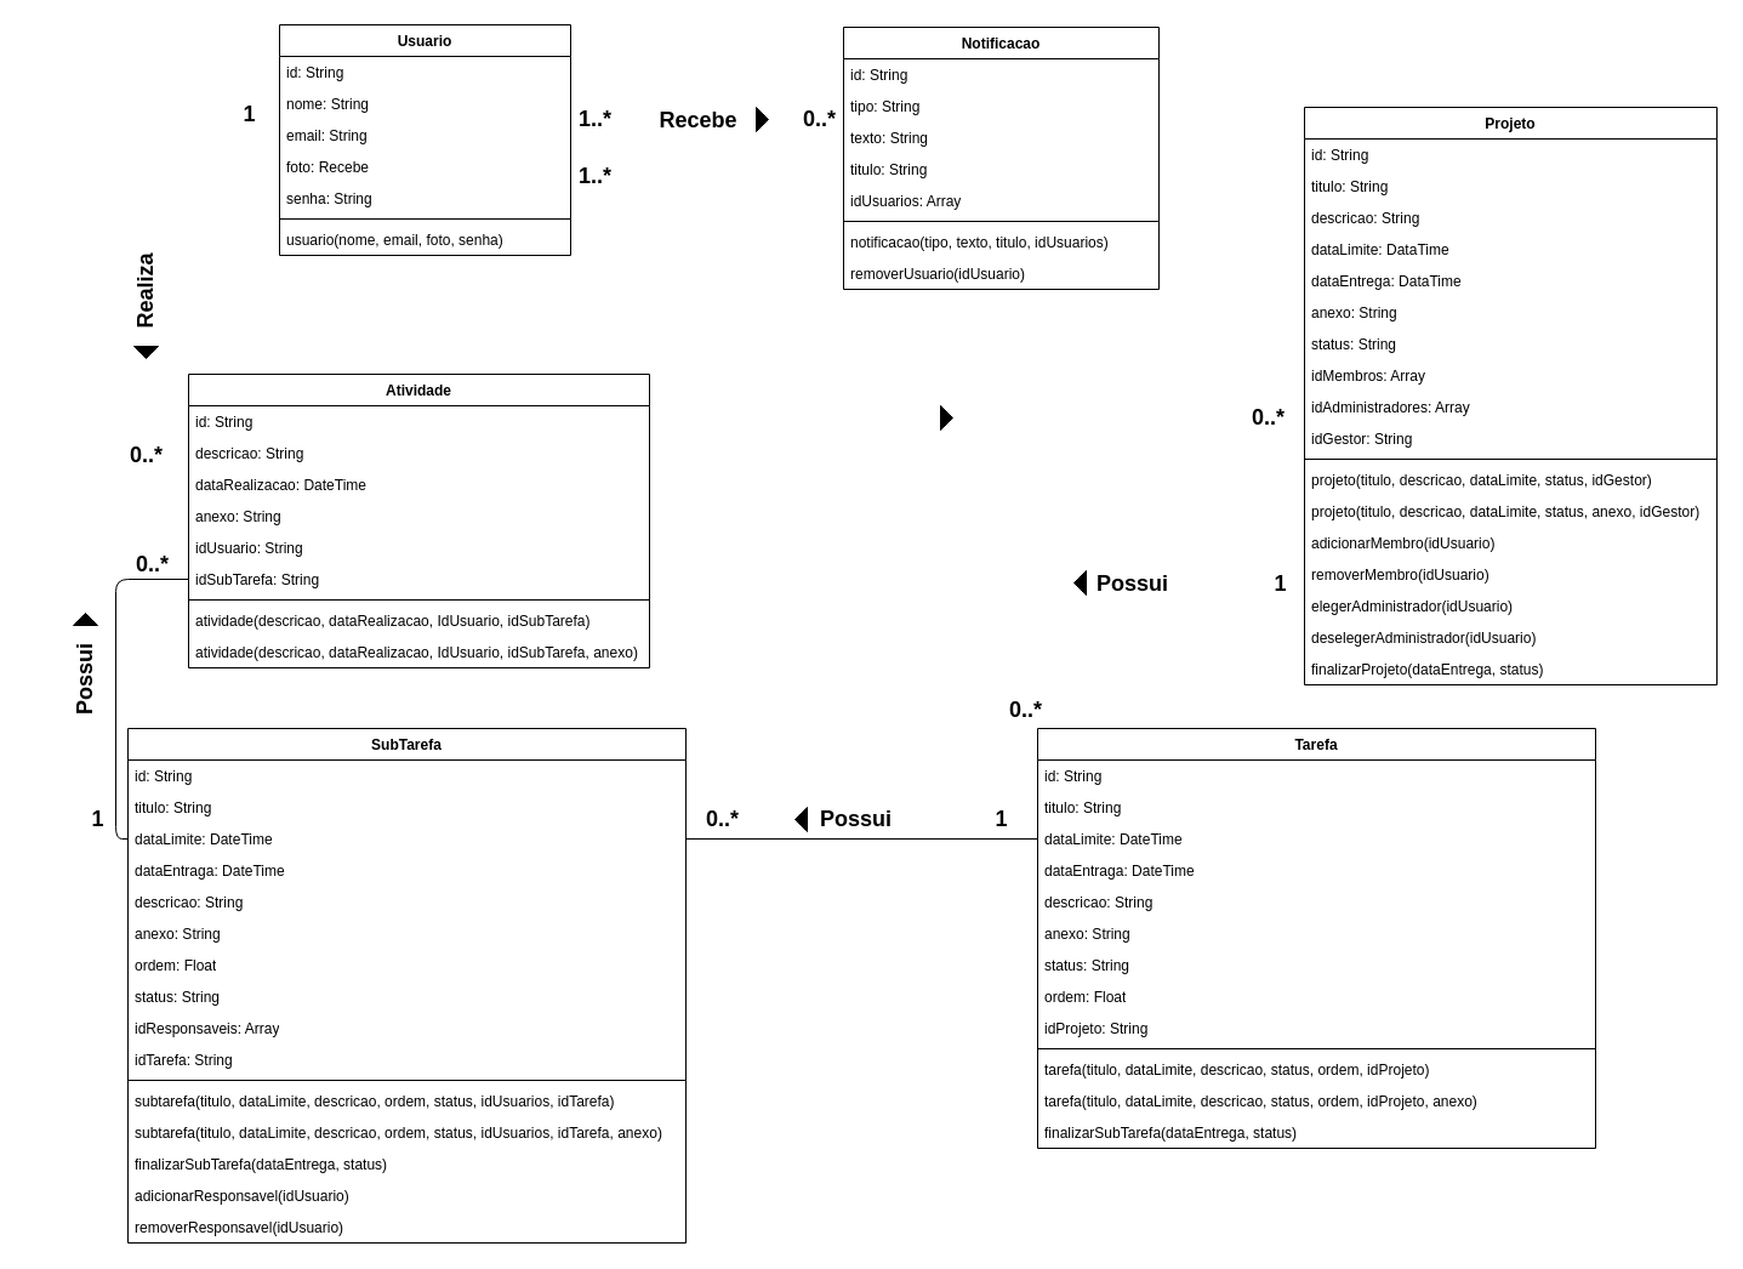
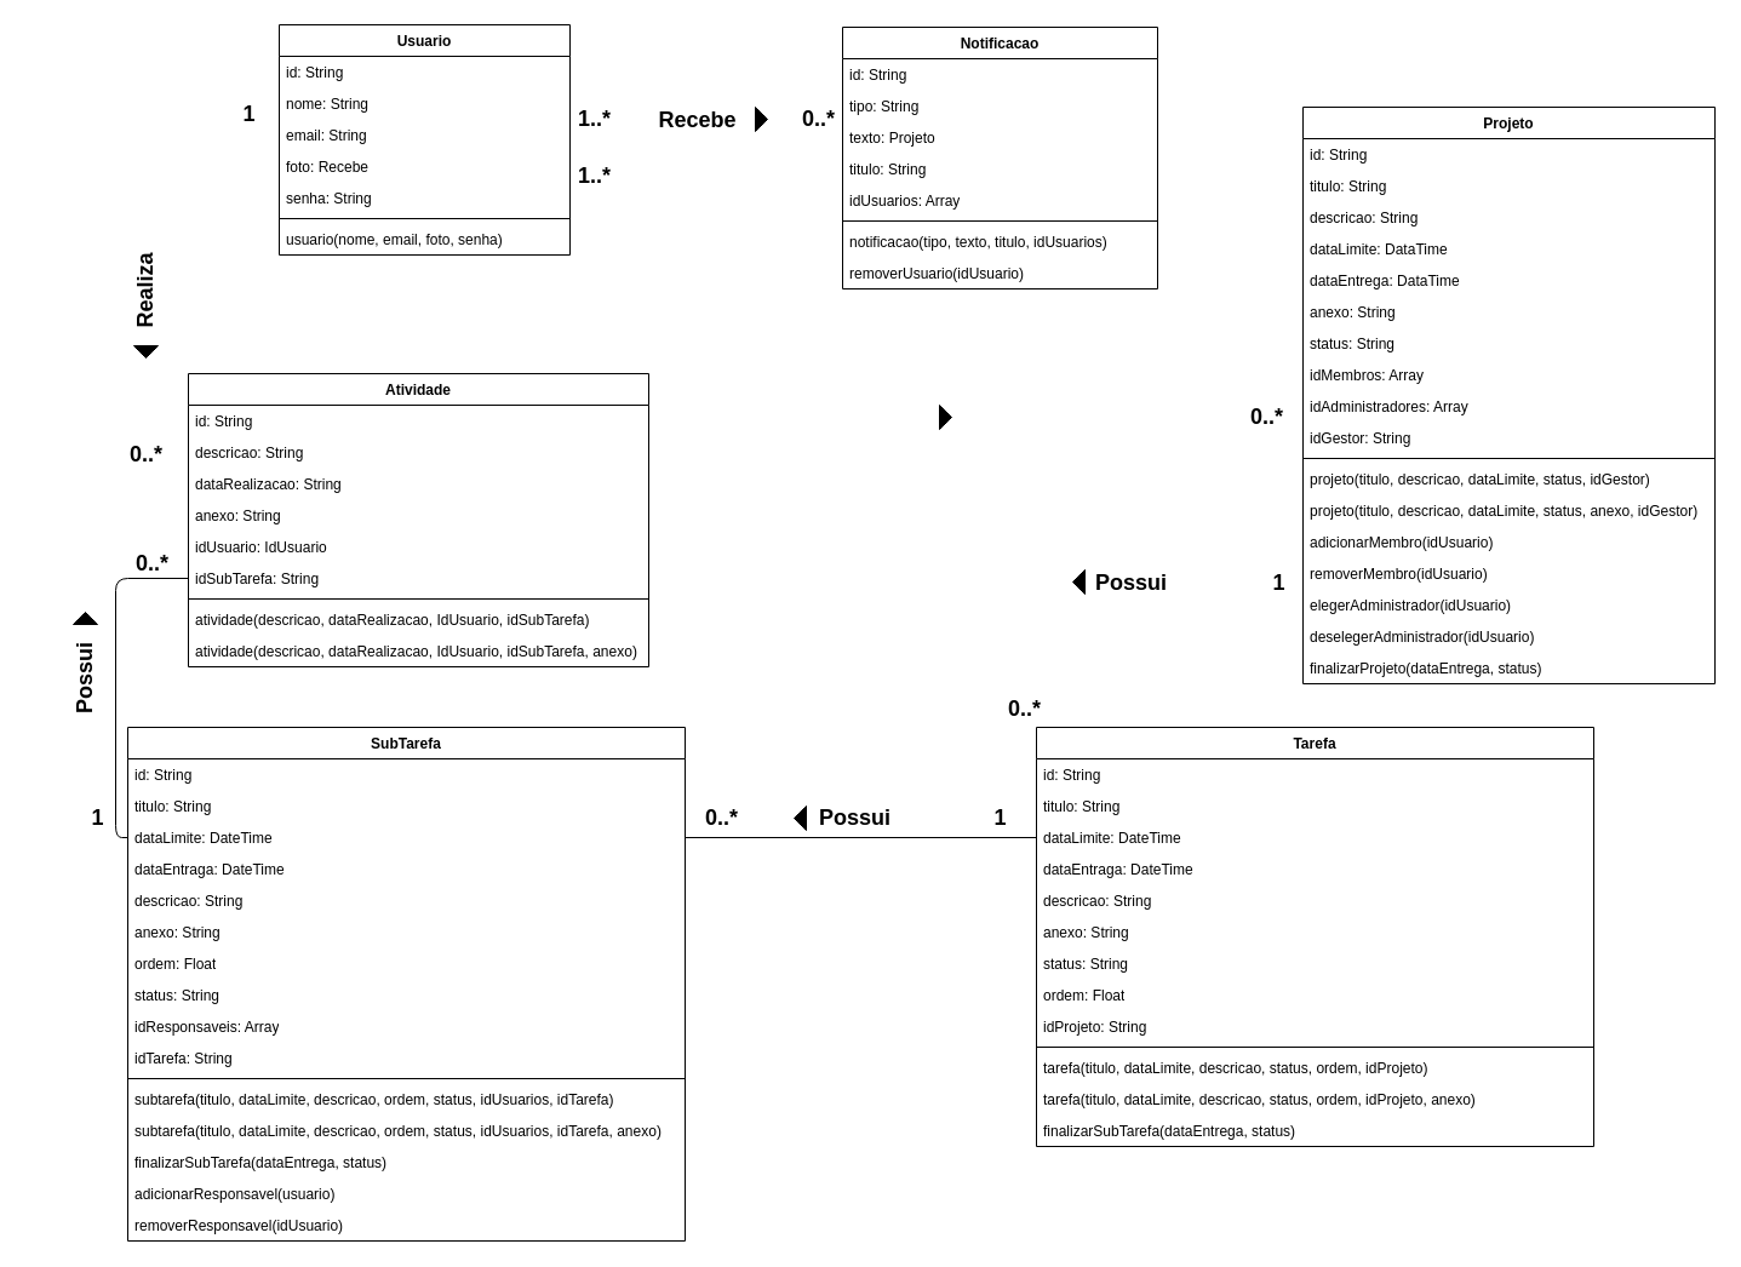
- <mxCell id="5" value="texto: String" style="text;strokeColor=none;fillColor=none;align=left;verticalAlign=top;spacingLeft=4;spacingRight=4;overflow=hidden;rotatable=0;points=[[0,0.5],[1,0.5]];portConstraint=eastwest;whiteSpace=wrap;html=1;" parent="2" vertex="1"><mxGeometry y="78" width="260" height="26" as="geometry" /></mxCell>
+ <mxCell id="5" value="texto: Projeto" style="text;strokeColor=none;fillColor=none;align=left;verticalAlign=top;spacingLeft=4;spacingRight=4;overflow=hidden;rotatable=0;points=[[0,0.5],[1,0.5]];portConstraint=eastwest;whiteSpace=wrap;html=1;" parent="2" vertex="1"><mxGeometry y="78" width="260" height="26" as="geometry" /></mxCell>
- <mxCell id="41" value="dataRealizacao&lt;span style=&quot;background-color: transparent;&quot;&gt;: DateTime&lt;/span&gt;" style="text;strokeColor=none;fillColor=none;align=left;verticalAlign=top;spacingLeft=4;spacingRight=4;overflow=hidden;rotatable=0;points=[[0,0.5],[1,0.5]];portConstraint=eastwest;whiteSpace=wrap;html=1;" parent="38" vertex="1"><mxGeometry y="78" width="380" height="26" as="geometry" /></mxCell>
+ <mxCell id="41" value="dataRealizacao&lt;span style=&quot;background-color: transparent;&quot;&gt;: String&lt;/span&gt;" style="text;strokeColor=none;fillColor=none;align=left;verticalAlign=top;spacingLeft=4;spacingRight=4;overflow=hidden;rotatable=0;points=[[0,0.5],[1,0.5]];portConstraint=eastwest;whiteSpace=wrap;html=1;" parent="38" vertex="1"><mxGeometry y="78" width="380" height="26" as="geometry" /></mxCell>
- <mxCell id="43" value="idUsuario: String" style="text;strokeColor=none;fillColor=none;align=left;verticalAlign=top;spacingLeft=4;spacingRight=4;overflow=hidden;rotatable=0;points=[[0,0.5],[1,0.5]];portConstraint=eastwest;whiteSpace=wrap;html=1;" parent="38" vertex="1"><mxGeometry y="130" width="380" height="26" as="geometry" /></mxCell>
+ <mxCell id="43" value="idUsuario: IdUsuario" style="text;strokeColor=none;fillColor=none;align=left;verticalAlign=top;spacingLeft=4;spacingRight=4;overflow=hidden;rotatable=0;points=[[0,0.5],[1,0.5]];portConstraint=eastwest;whiteSpace=wrap;html=1;" parent="38" vertex="1"><mxGeometry y="130" width="380" height="26" as="geometry" /></mxCell>
- <mxCell id="63" value="adicionarResponsavel(idUsuario)" style="text;strokeColor=none;fillColor=none;align=left;verticalAlign=top;spacingLeft=4;spacingRight=4;overflow=hidden;rotatable=0;points=[[0,0.5],[1,0.5]];portConstraint=eastwest;whiteSpace=wrap;html=1;" parent="48" vertex="1"><mxGeometry y="372" width="460" height="26" as="geometry" /></mxCell>
+ <mxCell id="63" value="adicionarResponsavel(usuario)" style="text;strokeColor=none;fillColor=none;align=left;verticalAlign=top;spacingLeft=4;spacingRight=4;overflow=hidden;rotatable=0;points=[[0,0.5],[1,0.5]];portConstraint=eastwest;whiteSpace=wrap;html=1;" parent="48" vertex="1"><mxGeometry y="372" width="460" height="26" as="geometry" /></mxCell>
